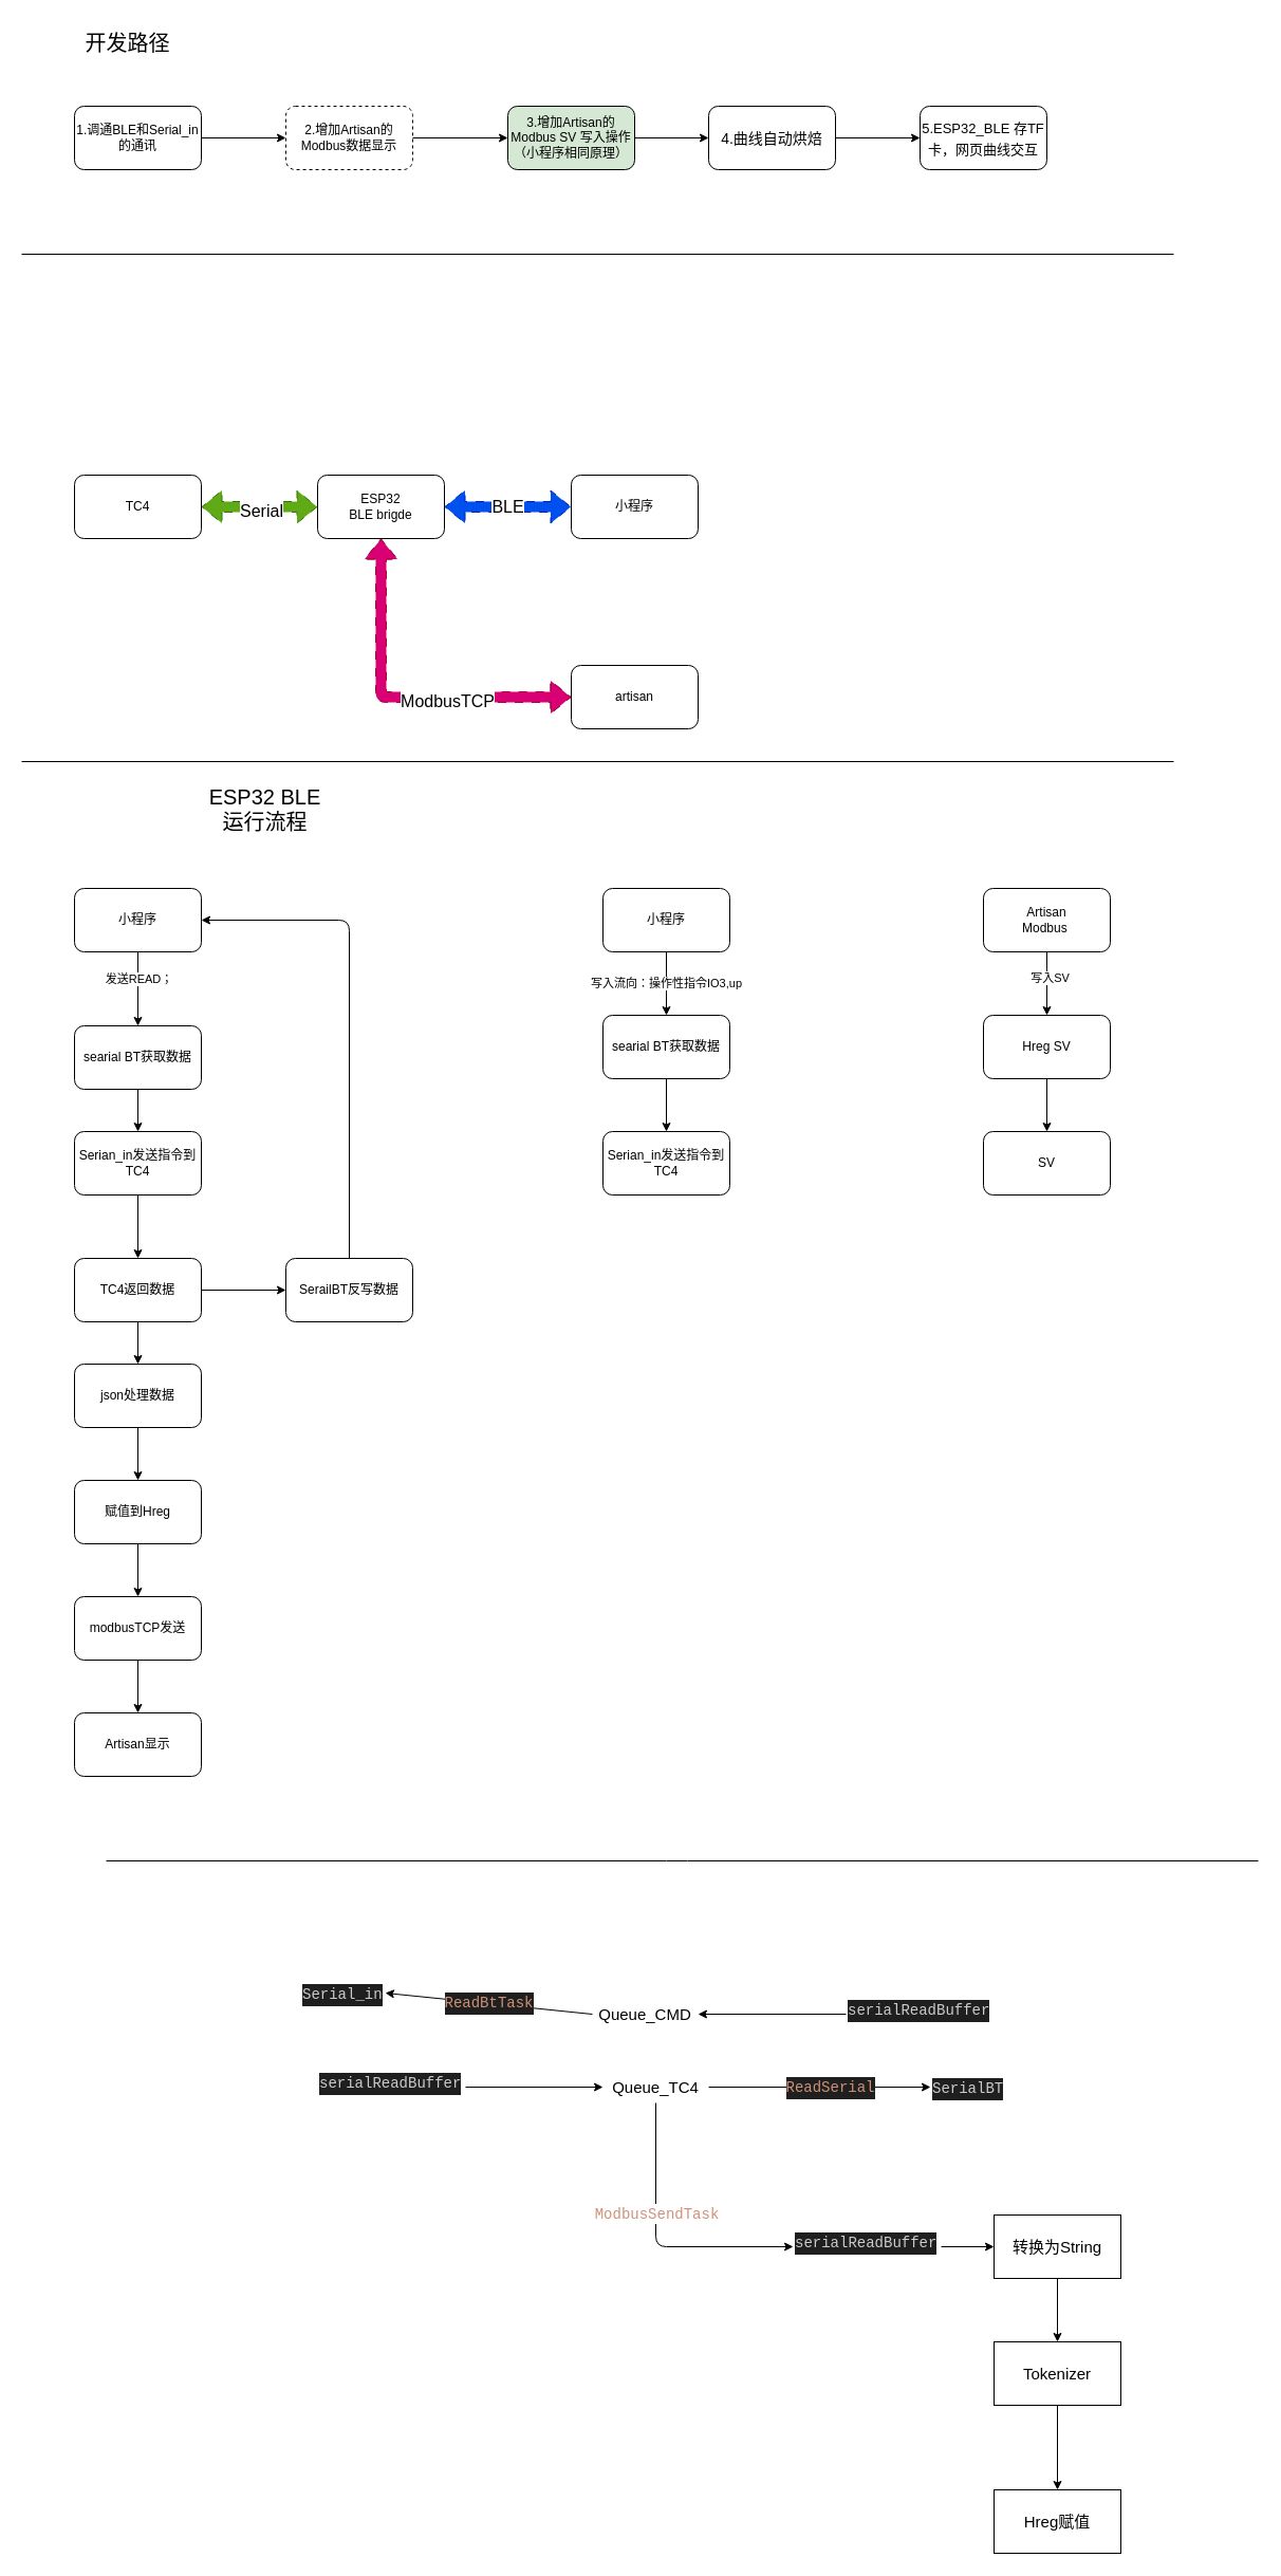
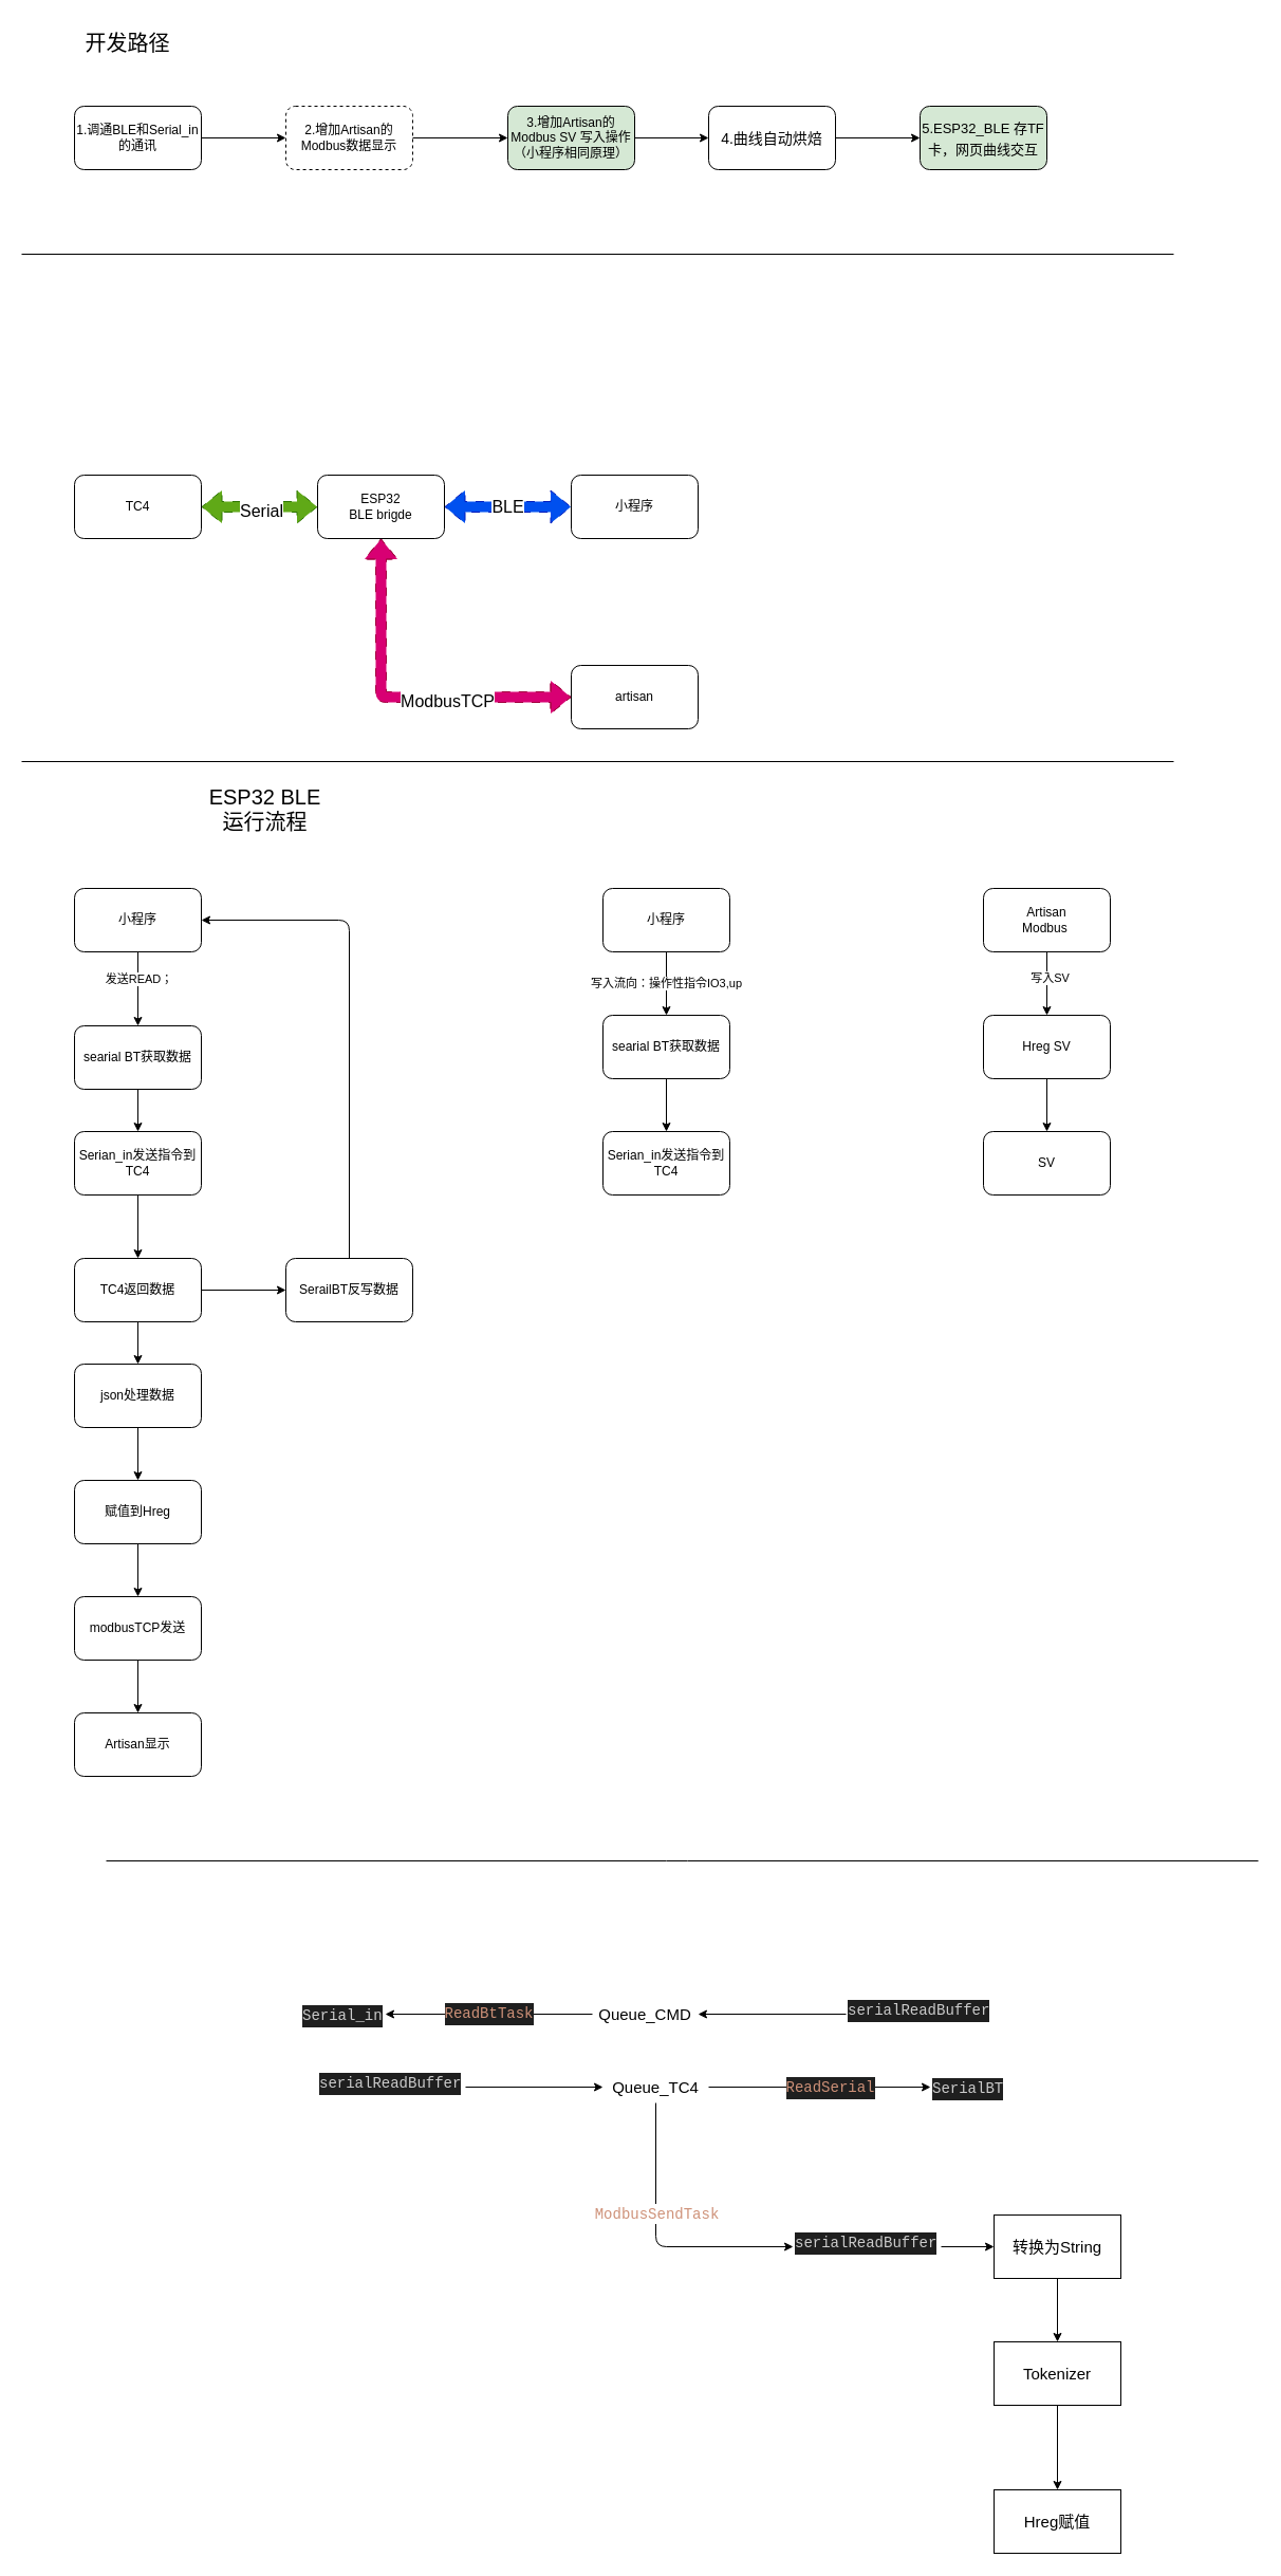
- <mxCell id="53" value="&lt;font style=&quot;font-size: 13px;&quot;&gt;5.ESP32_BLE 存TF卡，网页曲线交互&lt;/font&gt;" style="whiteSpace=wrap;html=1;fontSize=16;rounded=1;" parent="1" vertex="1"><mxGeometry x="870" y="100" width="120" height="60" as="geometry" /></mxCell>
+ <mxCell id="53" value="&lt;font style=&quot;font-size: 13px;&quot;&gt;5.ESP32_BLE 存TF卡，网页曲线交互&lt;/font&gt;" style="whiteSpace=wrap;html=1;fontSize=16;rounded=1;fillColor=#d5e8d4;" parent="1" vertex="1"><mxGeometry x="870" y="100" width="120" height="60" as="geometry" /></mxCell>
- <mxCell id="66" value="&lt;div style=&quot;color: rgb(204, 204, 204); background-color: rgb(31, 31, 31); font-family: Menlo, Menlo, Menlo, Menlo, Monaco, &amp;quot;Courier New&amp;quot;, monospace; font-weight: normal; font-size: 14px; line-height: 21px;&quot;&gt;&lt;div&gt;&lt;span style=&quot;color: #cccccc;&quot;&gt;Serial_in&lt;/span&gt;&lt;/div&gt;&lt;/div&gt;" style="text;whiteSpace=wrap;html=1;" vertex="1" parent="1"><mxGeometry x="284" y="1870" width="80" height="30" as="geometry" /></mxCell>
+ <mxCell id="66" value="&lt;div style=&quot;color: rgb(204, 204, 204); background-color: rgb(31, 31, 31); font-family: Menlo, Menlo, Menlo, Menlo, Monaco, &amp;quot;Courier New&amp;quot;, monospace; font-weight: normal; font-size: 14px; line-height: 21px;&quot;&gt;&lt;div&gt;&lt;span style=&quot;color: #cccccc;&quot;&gt;Serial_in&lt;/span&gt;&lt;/div&gt;&lt;/div&gt;" style="text;whiteSpace=wrap;html=1;" vertex="1" parent="1"><mxGeometry x="284" y="1890" width="80" height="30" as="geometry" /></mxCell>
